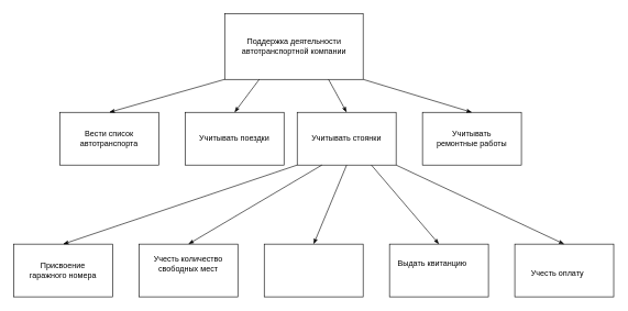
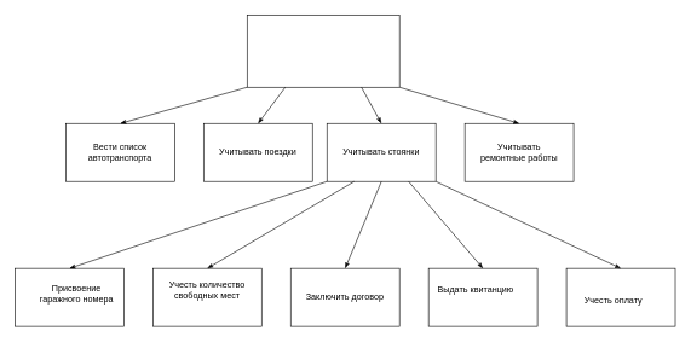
- <mxCell id="3" value="Поддержка деятельности автотранспортной компании" style="text;html=1;strokeColor=none;fillColor=none;align=center;verticalAlign=middle;whiteSpace=wrap;rounded=0;" vertex="1" parent="1"><mxGeometry x="352.5" y="32.5" width="185" height="75" as="geometry" /></mxCell>
- <mxCell id="25" value="Присвоение гаражного номера" style="text;html=1;strokeColor=none;fillColor=none;align=center;verticalAlign=middle;whiteSpace=wrap;rounded=0;" vertex="1" parent="1"><mxGeometry x="40" y="385" width="110" height="50" as="geometry" /></mxCell>
+ <mxCell id="25" value="Присвоение гаражного номера" style="text;html=1;strokeColor=none;fillColor=none;align=center;verticalAlign=middle;whiteSpace=wrap;rounded=0;" vertex="1" parent="1"><mxGeometry x="50" y="380" width="110" height="50" as="geometry" /></mxCell>
+ <mxCell id="19" value="Заключить договор" style="text;html=1;strokeColor=none;fillColor=none;align=center;verticalAlign=middle;whiteSpace=wrap;rounded=0;" vertex="1" parent="1"><mxGeometry x="420" y="385" width="110" height="50" as="geometry" /></mxCell>
